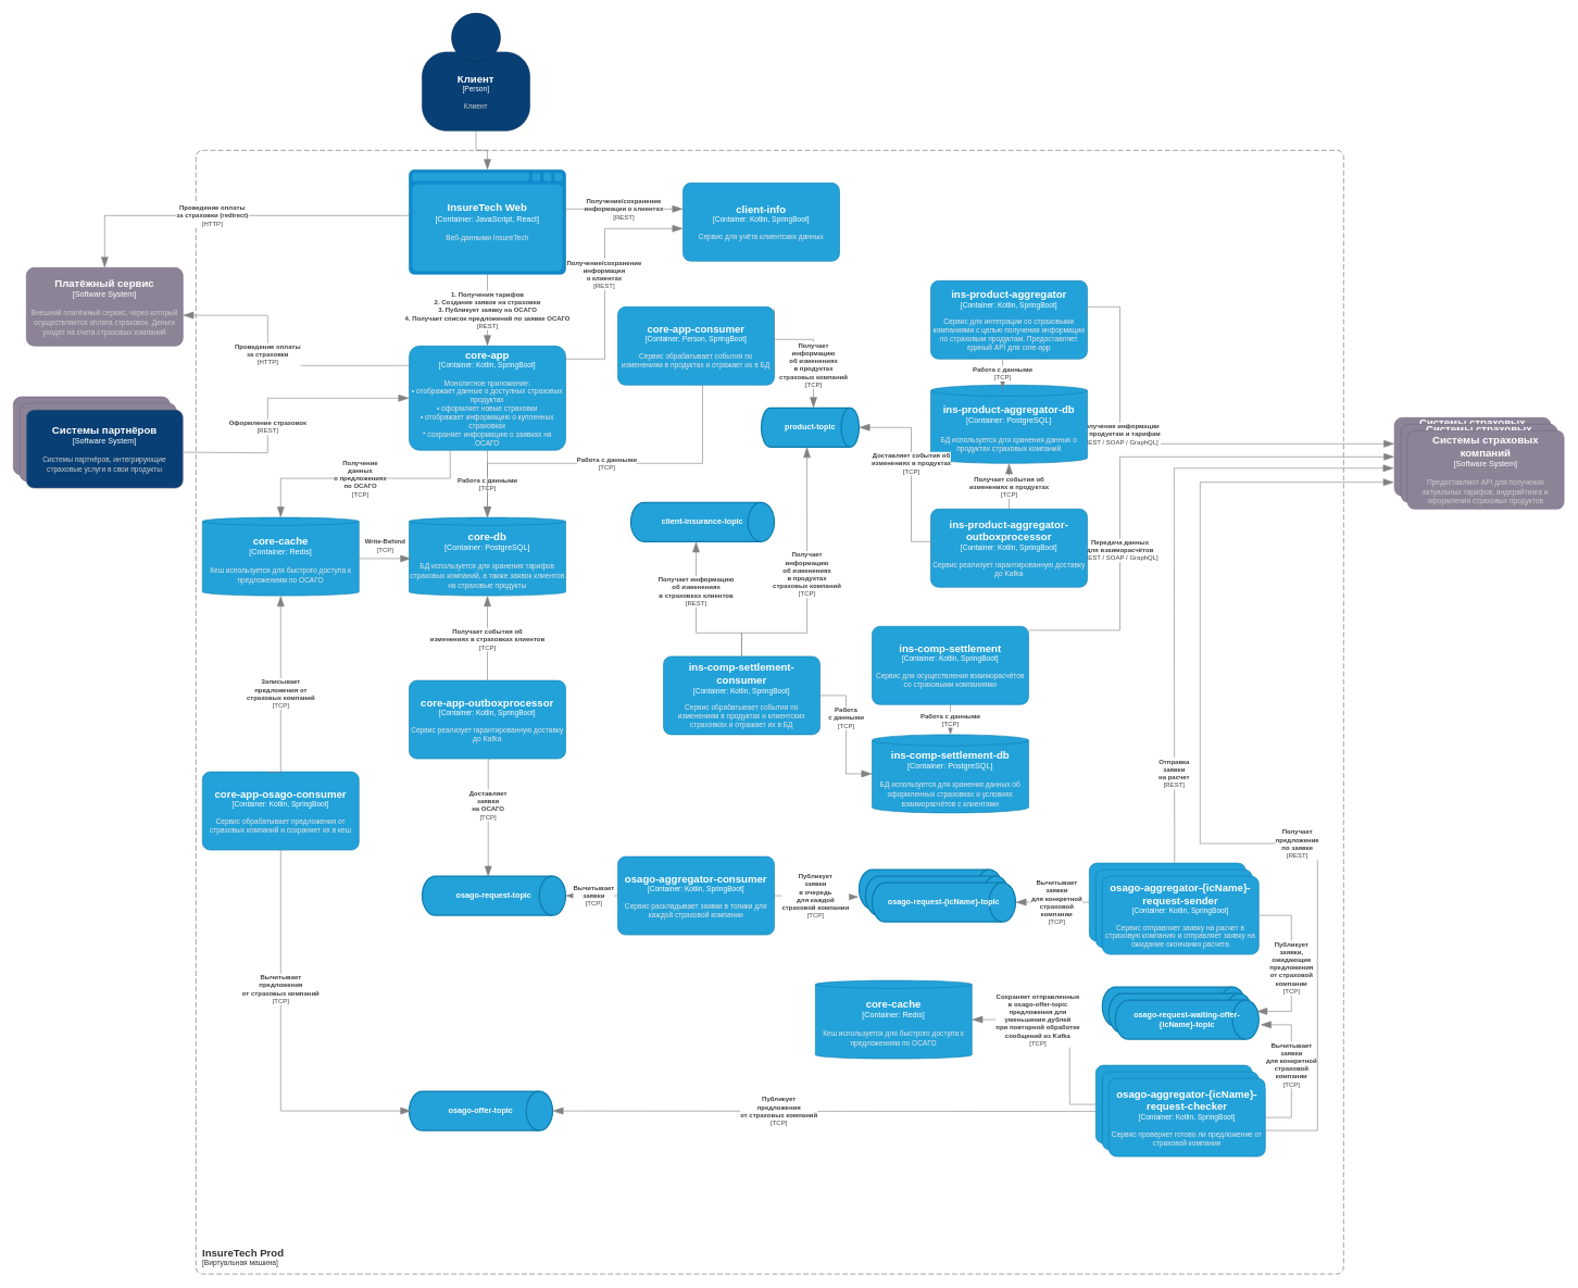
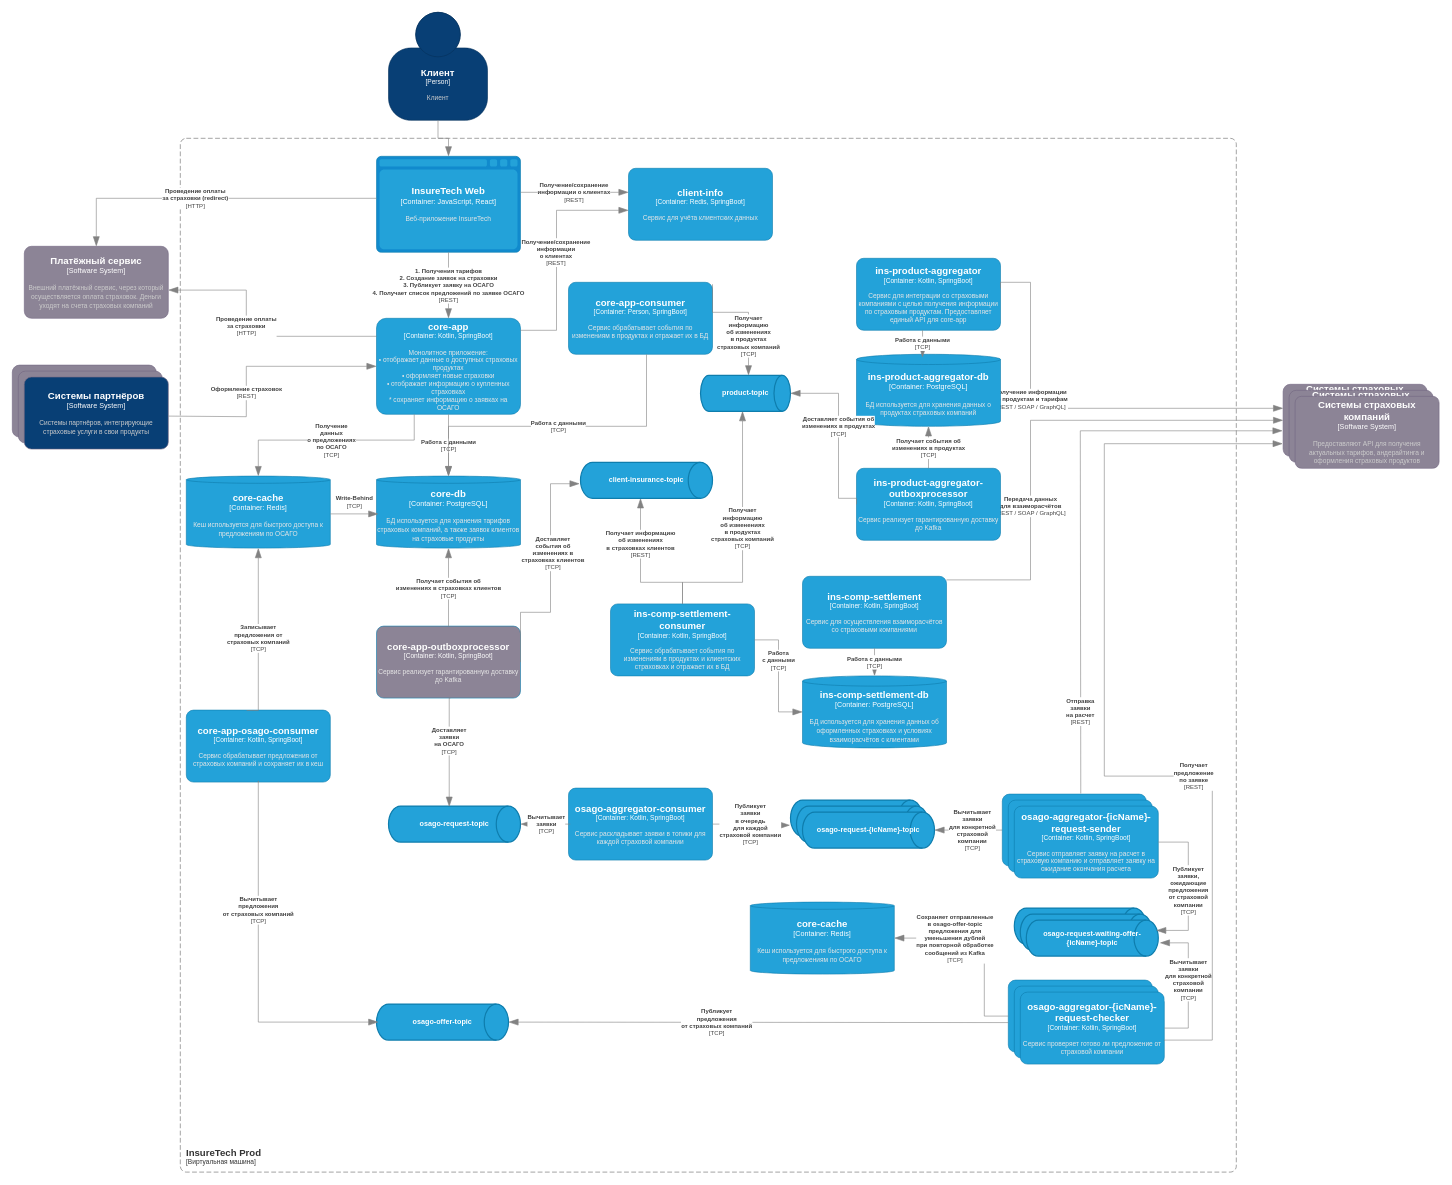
- <mxCell id="5" value="&lt;font style=&quot;font-size: 16px&quot;&gt;&lt;b&gt;InsureTech Web&lt;/b&gt;&lt;/font&gt;&lt;div&gt;[Container:&amp;nbsp;JavaScript, React]&lt;/div&gt;&lt;br&gt;&lt;div&gt;&lt;font style=&quot;font-size: 11px&quot;&gt;&lt;font color=&quot;#E6E6E6&quot;&gt;Веб-данными InsureTech&lt;/font&gt;&lt;/div&gt;" style="shape=mxgraph.c4.webBrowserContainer2;whiteSpace=wrap;html=1;boundedLbl=1;rounded=0;labelBackgroundColor=none;strokeColor=#118ACD;fillColor=#23A2D9;strokeColor=#118ACD;strokeColor2=#0E7DAD;fontSize=12;fontColor=#ffffff;align=center;metaEdit=1;points=[[0.5,0,0],[1,0.25,0],[1,0.5,0],[1,0.75,0],[0.5,1,0],[0,0.75,0],[0,0.5,0],[0,0.25,0]];resizable=0;" parent="1" vertex="1"><mxGeometry x="627" y="260" width="240" height="160" as="geometry" /></mxCell>
+ <mxCell id="5" value="&lt;font style=&quot;font-size: 16px&quot;&gt;&lt;b&gt;InsureTech Web&lt;/b&gt;&lt;/font&gt;&lt;div&gt;[Container:&amp;nbsp;JavaScript, React]&lt;/div&gt;&lt;br&gt;&lt;div&gt;&lt;font style=&quot;font-size: 11px&quot;&gt;&lt;font color=&quot;#E6E6E6&quot;&gt;Веб-приложение InsureTech&lt;/font&gt;&lt;/div&gt;" style="shape=mxgraph.c4.webBrowserContainer2;whiteSpace=wrap;html=1;boundedLbl=1;rounded=0;labelBackgroundColor=none;strokeColor=#118ACD;fillColor=#23A2D9;strokeColor=#118ACD;strokeColor2=#0E7DAD;fontSize=12;fontColor=#ffffff;align=center;metaEdit=1;points=[[0.5,0,0],[1,0.25,0],[1,0.5,0],[1,0.75,0],[0.5,1,0],[0,0.75,0],[0,0.5,0],[0,0.25,0]];resizable=0;" parent="1" vertex="1"><mxGeometry x="627" y="260" width="240" height="160" as="geometry" /></mxCell>
- <mxCell id="24" value="&lt;font style=&quot;font-size: 16px&quot;&gt;&lt;b&gt;client-info&lt;/b&gt;&lt;/font&gt;&lt;div&gt;[Container: Kotlin, SpringBoot]&lt;/div&gt;&lt;br&gt;&lt;div&gt;&lt;font style=&quot;font-size: 11px&quot;&gt;&lt;font color=&quot;#E6E6E6&quot;&gt;Сервис для учёта клиентских данных&lt;/font&gt;&lt;/div&gt;" style="rounded=1;whiteSpace=wrap;html=1;fontSize=11;labelBackgroundColor=none;fillColor=#23A2D9;fontColor=#ffffff;align=center;arcSize=10;strokeColor=#0E7DAD;metaEdit=1;resizable=0;points=[[0.25,0,0],[0.5,0,0],[0.75,0,0],[1,0.25,0],[1,0.5,0],[1,0.75,0],[0.75,1,0],[0.5,1,0],[0.25,1,0],[0,0.75,0],[0,0.5,0],[0,0.25,0]];" parent="1" vertex="1"><mxGeometry x="1047" y="280" width="240" height="120" as="geometry" /></mxCell>
+ <mxCell id="24" value="&lt;font style=&quot;font-size: 16px&quot;&gt;&lt;b&gt;client-info&lt;/b&gt;&lt;/font&gt;&lt;div&gt;[Container: Redis, SpringBoot]&lt;/div&gt;&lt;br&gt;&lt;div&gt;&lt;font style=&quot;font-size: 11px&quot;&gt;&lt;font color=&quot;#E6E6E6&quot;&gt;Сервис для учёта клиентских данных&lt;/font&gt;&lt;/div&gt;" style="rounded=1;whiteSpace=wrap;html=1;fontSize=11;labelBackgroundColor=none;fillColor=#23A2D9;fontColor=#ffffff;align=center;arcSize=10;strokeColor=#0E7DAD;metaEdit=1;resizable=0;points=[[0.25,0,0],[0.5,0,0],[0.75,0,0],[1,0.25,0],[1,0.5,0],[1,0.75,0],[0.75,1,0],[0.5,1,0],[0.25,1,0],[0,0.75,0],[0,0.5,0],[0,0.25,0]];" parent="1" vertex="1"><mxGeometry x="1047" y="280" width="240" height="120" as="geometry" /></mxCell>
+ <mxCell id="39" value="&lt;div style=&quot;text-align: left&quot;&gt;&lt;div style=&quot;text-align: center&quot;&gt;&lt;b&gt;Доставляет &#10;события об&#10;изменениях в &#10;страховках клиентов&lt;/b&gt;&lt;/div&gt;&lt;div style=&quot;text-align: center&quot;&gt;[TCP]&lt;/div&gt;&lt;/div&gt;" style="endArrow=blockThin;html=1;fontSize=10;fontColor=#404040;strokeWidth=1;endFill=1;strokeColor=#828282;elbow=vertical;metaEdit=1;endSize=14;startSize=14;jumpStyle=arc;jumpSize=16;rounded=0;edgeStyle=orthogonalEdgeStyle;entryX=-0.007;entryY=0.595;entryDx=0;entryDy=0;entryPerimeter=0;exitX=1;exitY=0.5;exitDx=0;exitDy=0;exitPerimeter=0;" parent="1" target="28" edge="1" source="37"><mxGeometry x="0.173" y="-4" width="240" relative="1" as="geometry"><mxPoint x="867" y="960" as="sourcePoint" /><mxPoint x="1297" y="665" as="targetPoint" /><mxPoint as="offset" /><Array as="points"><mxPoint x="917" y="1020" /><mxPoint x="917" y="806" /></Array></mxGeometry></mxCell>
- <mxCell id="37" value="&lt;font style=&quot;font-size: 16px&quot;&gt;&lt;b&gt;core-app-outboxprocessor&lt;/b&gt;&lt;/font&gt;&lt;div&gt;[Container: Kotlin, SpringBoot]&lt;/div&gt;&lt;br&gt;&lt;div&gt;&lt;font style=&quot;font-size: 11px&quot;&gt;&lt;font color=&quot;#E6E6E6&quot;&gt;Сервис реализует гарантированную доставку до Kafka&lt;/font&gt;&lt;/div&gt;" style="rounded=1;whiteSpace=wrap;html=1;fontSize=11;labelBackgroundColor=none;fillColor=#23A2D9;fontColor=#ffffff;align=center;arcSize=10;strokeColor=#0E7DAD;metaEdit=1;resizable=0;points=[[0.25,0,0],[0.5,0,0],[0.75,0,0],[1,0.25,0],[1,0.5,0],[1,0.75,0],[0.75,1,0],[0.5,1,0],[0.25,1,0],[0,0.75,0],[0,0.5,0],[0,0.25,0]];" parent="1" vertex="1"><mxGeometry x="627" y="1043" width="240" height="120" as="geometry" /></mxCell>
+ <mxCell id="37" value="&lt;font style=&quot;font-size: 16px&quot;&gt;&lt;b&gt;core-app-outboxprocessor&lt;/b&gt;&lt;/font&gt;&lt;div&gt;[Container: Kotlin, SpringBoot]&lt;/div&gt;&lt;br&gt;&lt;div&gt;&lt;font style=&quot;font-size: 11px&quot;&gt;&lt;font color=&quot;#E6E6E6&quot;&gt;Сервис реализует гарантированную доставку до Kafka&lt;/font&gt;&lt;/div&gt;" style="rounded=1;whiteSpace=wrap;html=1;fontSize=11;labelBackgroundColor=none;fillColor=#8c8496;fontColor=#ffffff;align=center;arcSize=10;strokeColor=#0E7DAD;metaEdit=1;resizable=0;points=[[0.25,0,0],[0.5,0,0],[0.75,0,0],[1,0.25,0],[1,0.5,0],[1,0.75,0],[0.75,1,0],[0.5,1,0],[0.25,1,0],[0,0.75,0],[0,0.5,0],[0,0.25,0]];" parent="1" vertex="1"><mxGeometry x="627" y="1043" width="240" height="120" as="geometry" /></mxCell>
